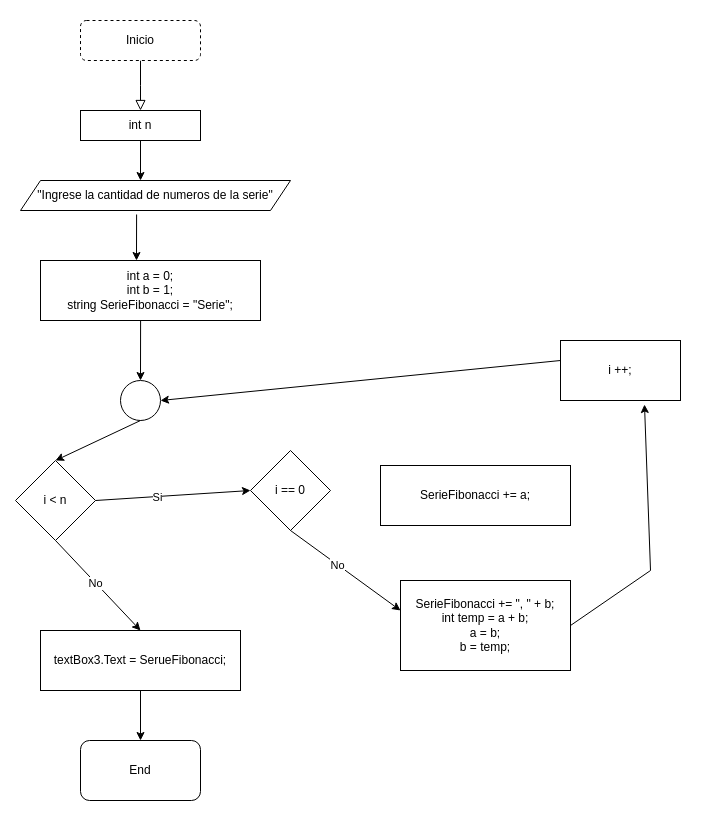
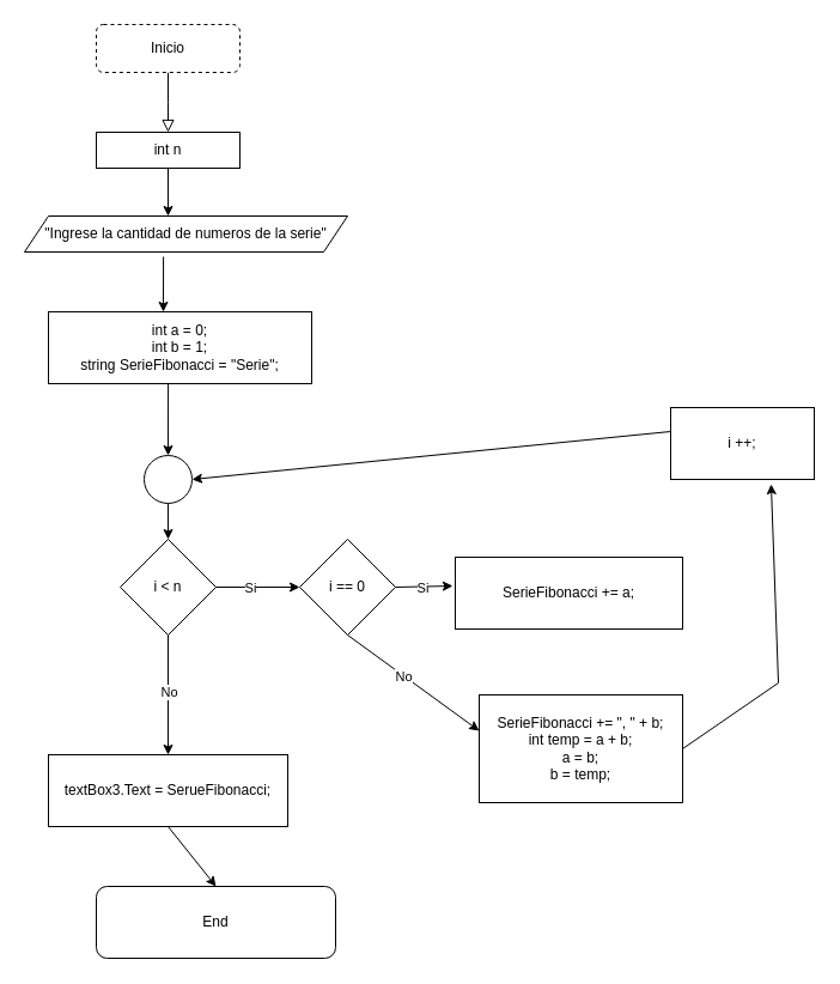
+ <mxCell id="17" value="" style="endArrow=classic;html=1;rounded=0;exitX=1;exitY=0.5;exitDx=0;exitDy=0;entryX=-0.011;entryY=0.4;entryDx=0;entryDy=0;entryPerimeter=0;" edge="1" parent="1" source="15" target="16"><mxGeometry width="50" height="50" relative="1" as="geometry"><mxPoint x="300" y="660" as="sourcePoint" /><mxPoint x="350" y="610" as="targetPoint" /></mxGeometry></mxCell>
+ <mxCell id="18" value="Si" style="edgeLabel;html=1;align=center;verticalAlign=middle;resizable=0;points=[];" vertex="1" connectable="0" parent="17"><mxGeometry x="-0.083" y="-1" relative="1" as="geometry"><mxPoint as="offset" /></mxGeometry></mxCell>
- <mxCell id="10" value="i &amp;lt; n" style="rhombus;whiteSpace=wrap;html=1;" vertex="1" parent="1"><mxGeometry x="15" y="460" width="80" height="80" as="geometry" /></mxCell>
+ <mxCell id="10" value="i &amp;lt; n" style="rhombus;whiteSpace=wrap;html=1;" vertex="1" parent="1"><mxGeometry x="100" y="450" width="80" height="80" as="geometry" /></mxCell>
- <mxCell id="28" value="End" style="rounded=1;whiteSpace=wrap;html=1;" vertex="1" parent="1"><mxGeometry x="80" y="740" width="120" height="60" as="geometry" /></mxCell>
+ <mxCell id="28" value="End" style="rounded=1;whiteSpace=wrap;html=1;" vertex="1" parent="1"><mxGeometry x="80" y="740" width="200" height="60" as="geometry" /></mxCell>
